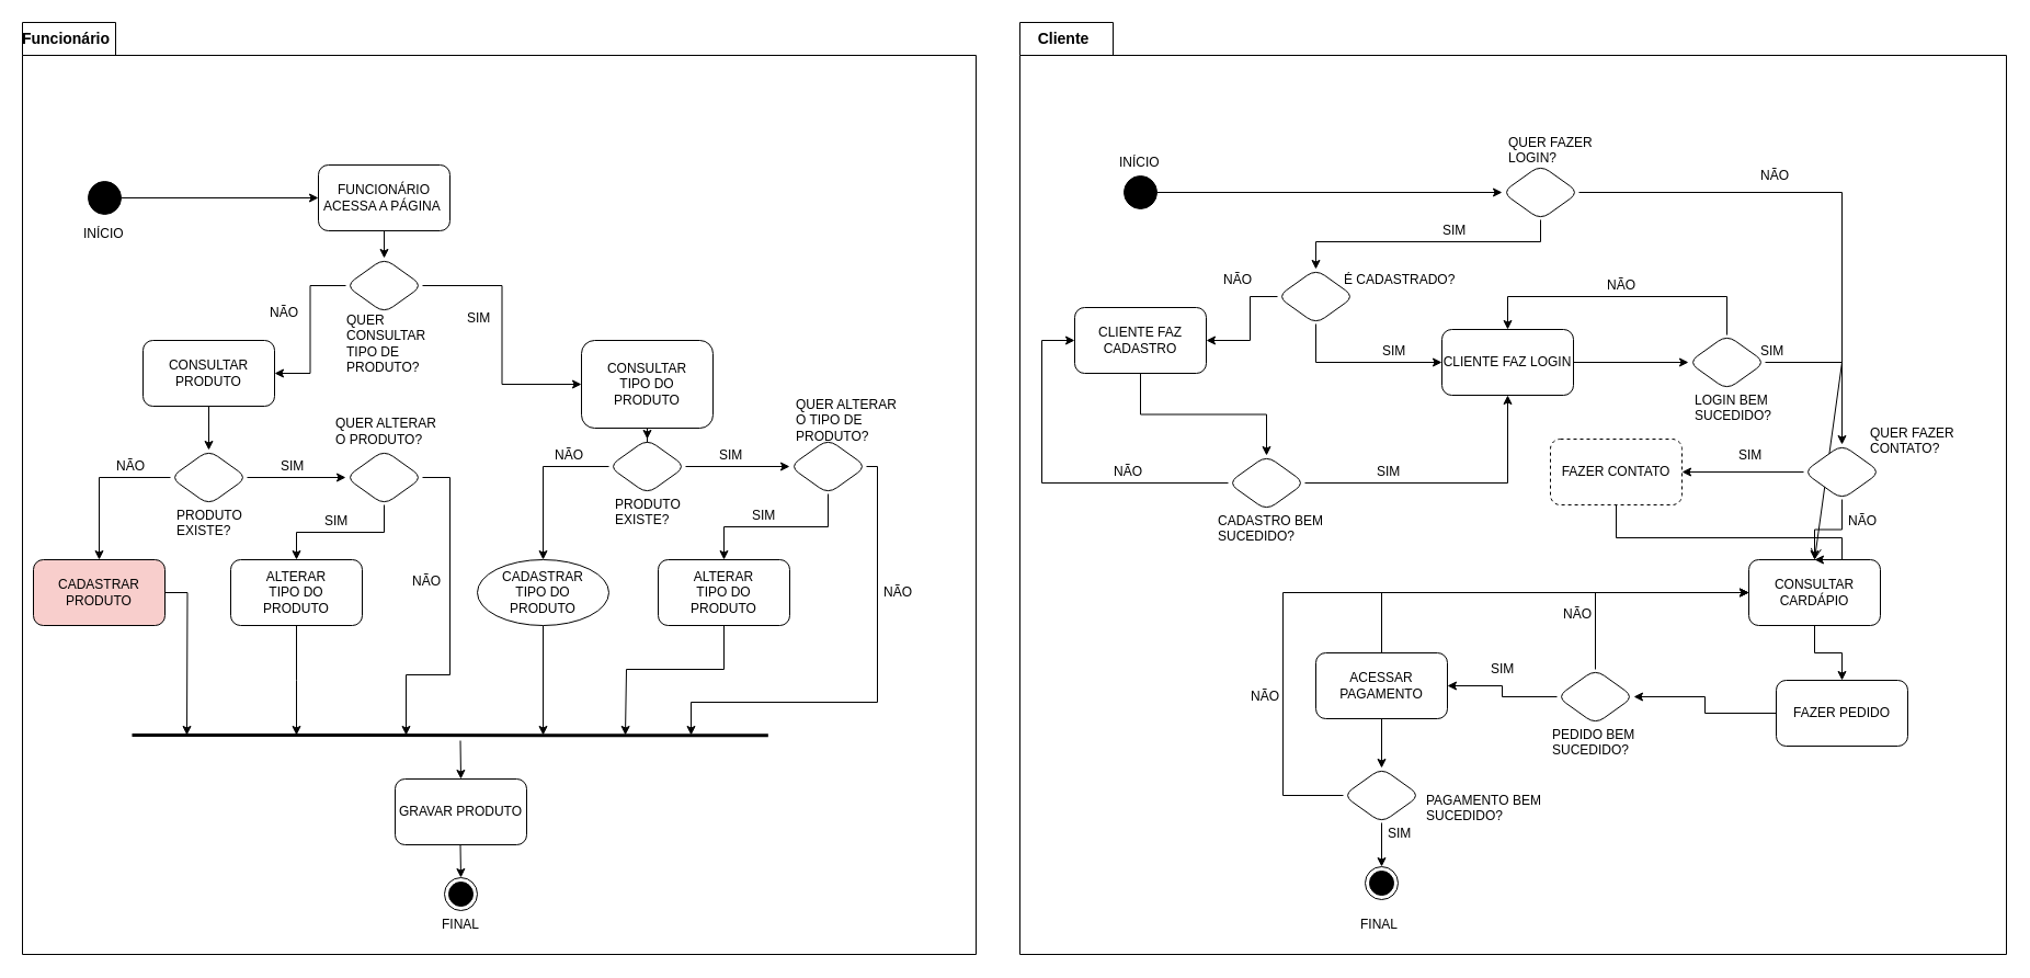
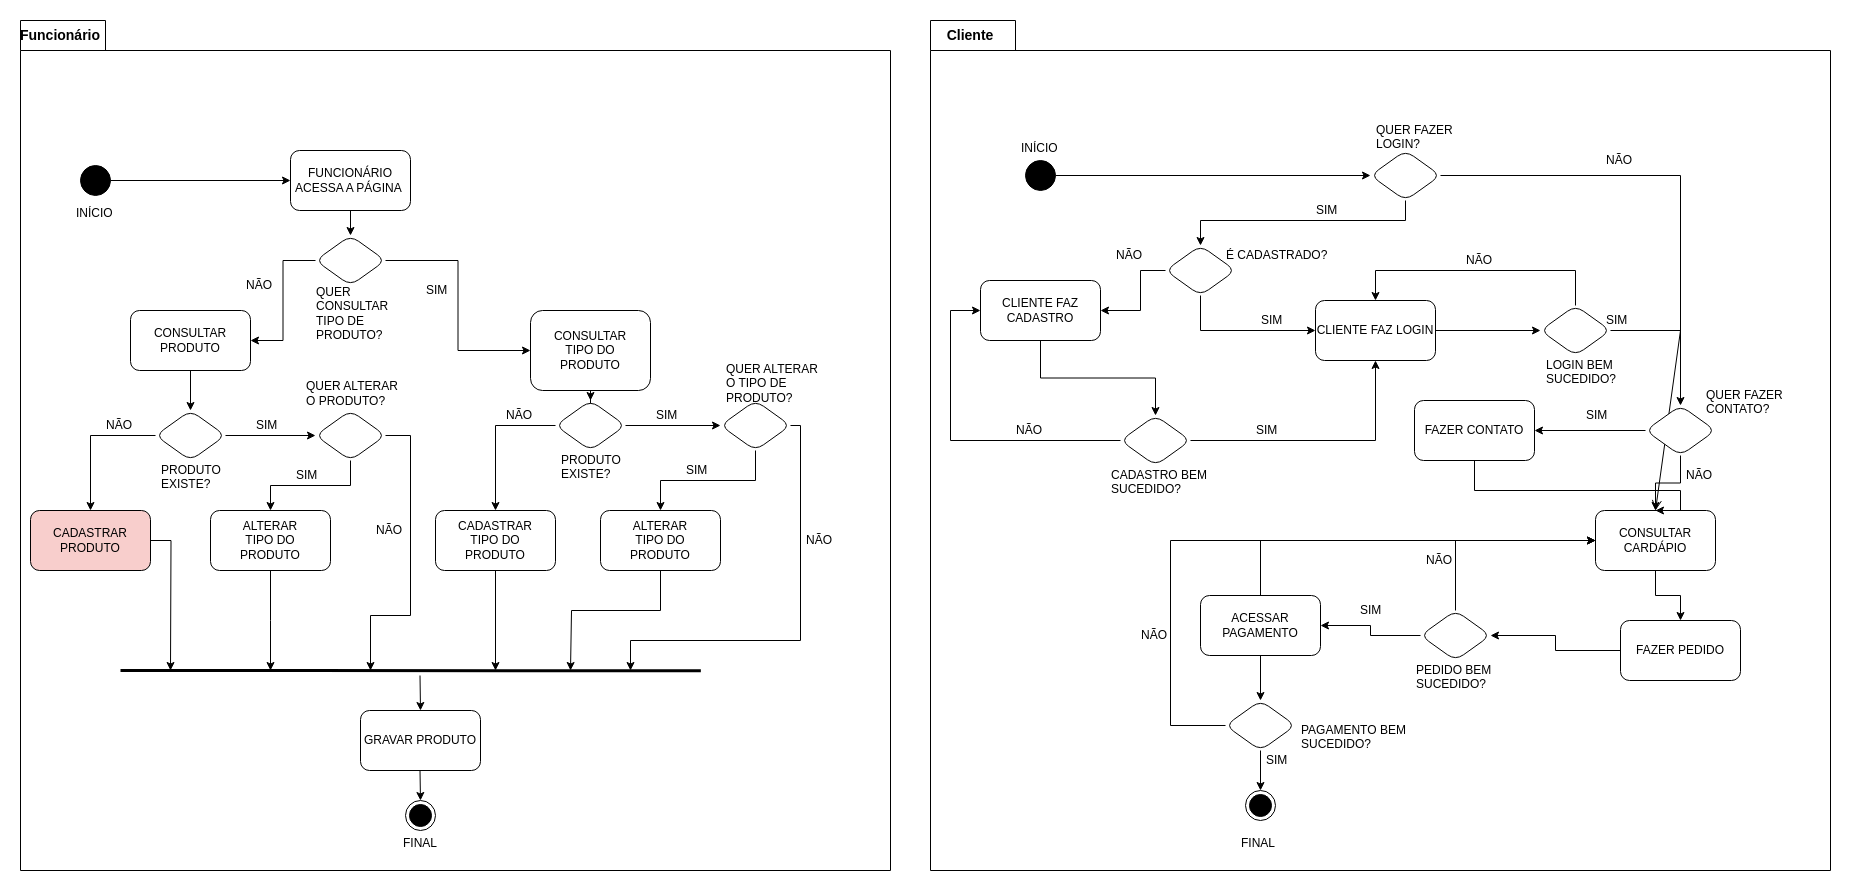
- <mxCell id="52" value="FAZER CONTATO" style="rounded=1;whiteSpace=wrap;html=1;dashed=1;" vertex="1" parent="1"><mxGeometry x="1414" y="400" width="120" height="60" as="geometry" /></mxCell>
+ <mxCell id="52" value="FAZER CONTATO" style="rounded=1;whiteSpace=wrap;html=1;" vertex="1" parent="1"><mxGeometry x="1414" y="400" width="120" height="60" as="geometry" /></mxCell>
- <mxCell id="22" value="CADASTRAR&lt;br&gt;TIPO DO&lt;br&gt;PRODUTO" style="ellipse;whiteSpace=wrap;html=1;" parent="1" vertex="1"><mxGeometry x="435" y="510" width="120" height="60" as="geometry" /></mxCell>
+ <mxCell id="22" value="CADASTRAR&lt;br&gt;TIPO DO&lt;br&gt;PRODUTO" style="rounded=1;whiteSpace=wrap;html=1;" parent="1" vertex="1"><mxGeometry x="435" y="510" width="120" height="60" as="geometry" /></mxCell>
